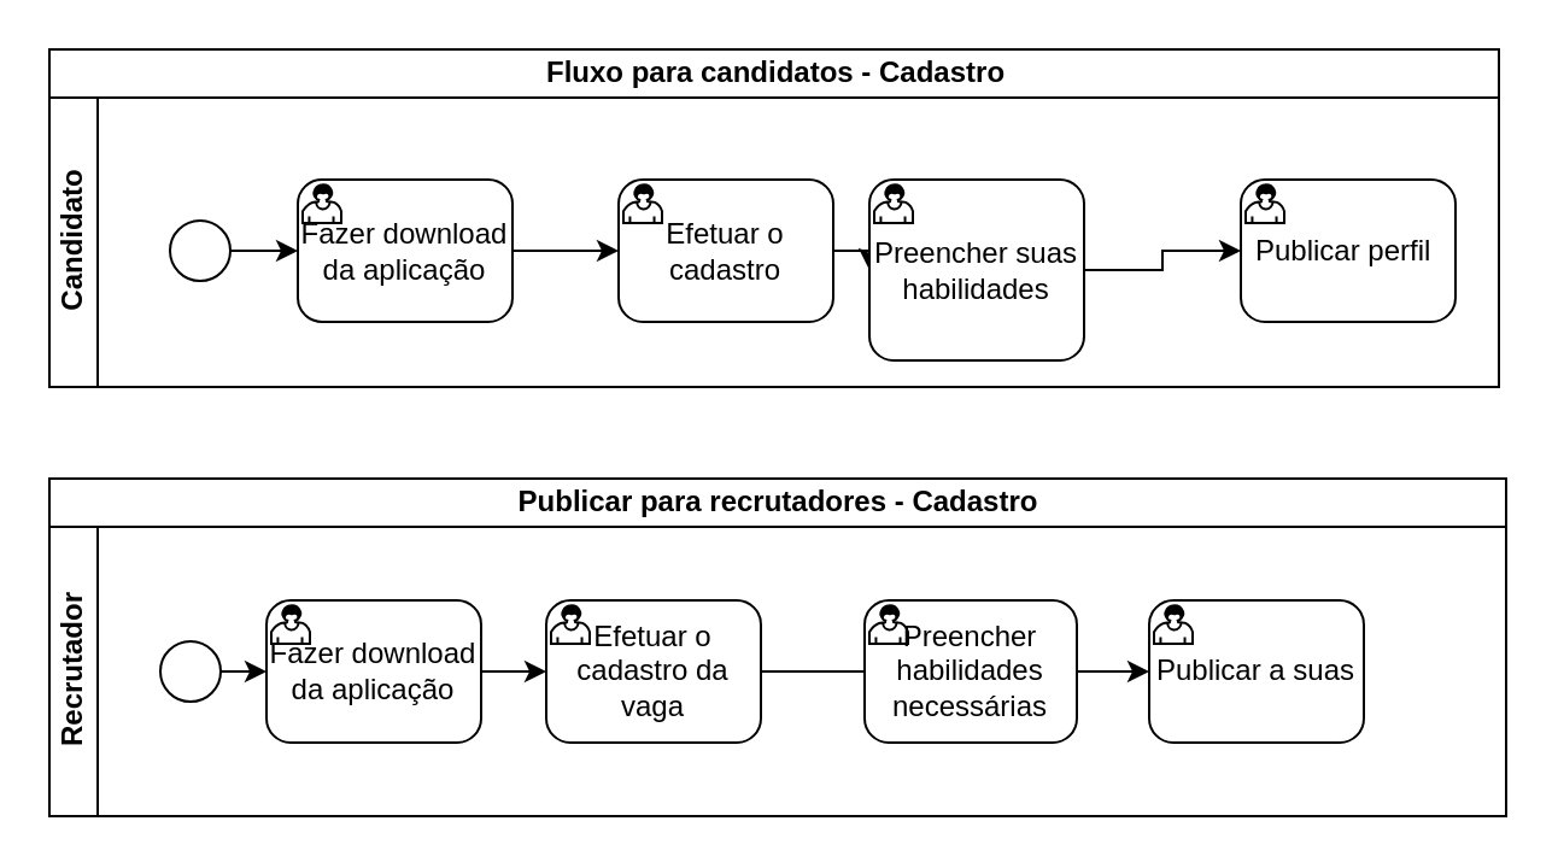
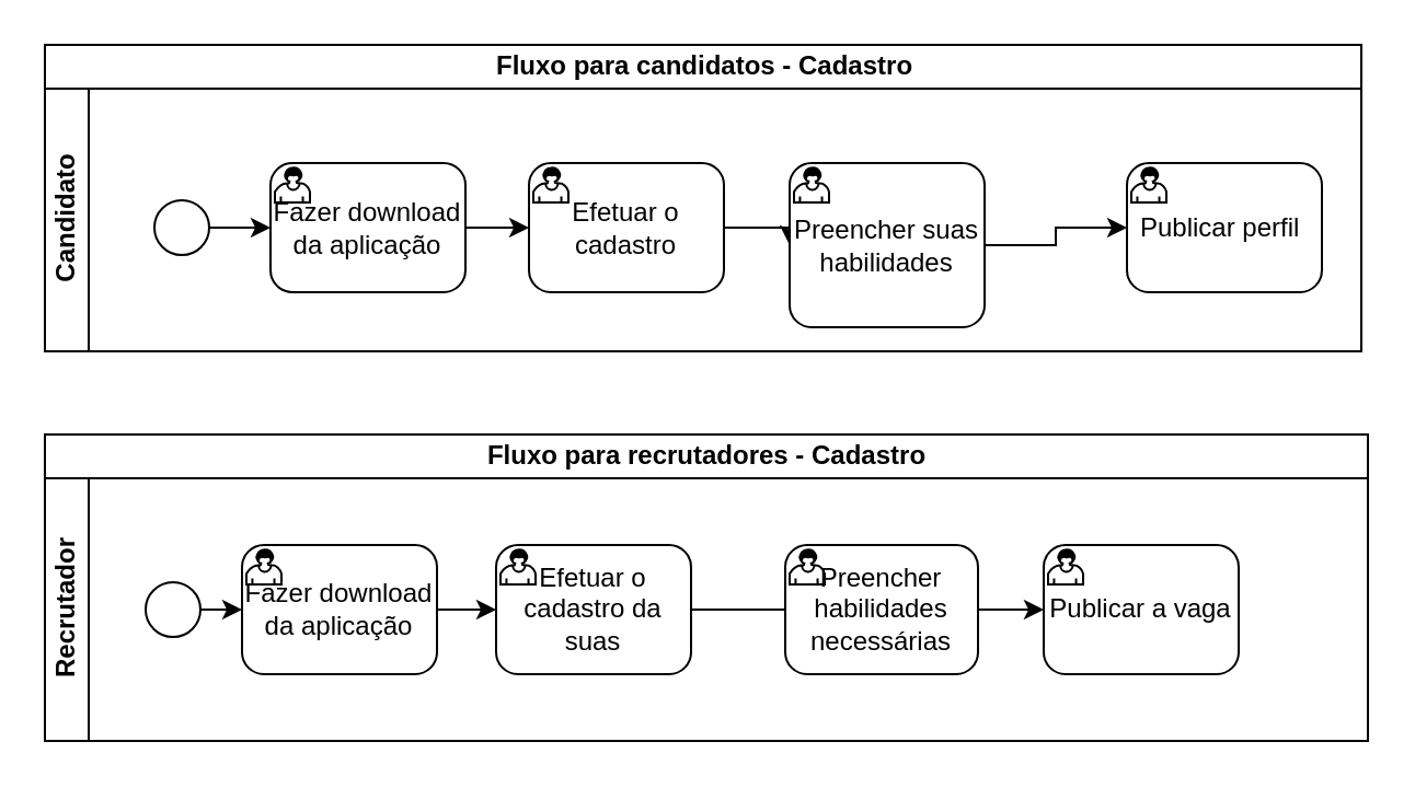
- <mxCell id="9" value="Efetuar o cadastro" style="points=[[0.25,0,0],[0.5,0,0],[0.75,0,0],[1,0.25,0],[1,0.5,0],[1,0.75,0],[0.75,1,0],[0.5,1,0],[0.25,1,0],[0,0.75,0],[0,0.5,0],[0,0.25,0]];shape=mxgraph.bpmn.task;whiteSpace=wrap;rectStyle=rounded;size=10;html=1;container=1;expand=0;collapsible=0;taskMarker=user;" vertex="1" parent="3"><mxGeometry x="236" y="34" width="89" height="59" as="geometry" /></mxCell>
+ <mxCell id="9" value="Efetuar o cadastro" style="points=[[0.25,0,0],[0.5,0,0],[0.75,0,0],[1,0.25,0],[1,0.5,0],[1,0.75,0],[0.75,1,0],[0.5,1,0],[0.25,1,0],[0,0.75,0],[0,0.5,0],[0,0.25,0]];shape=mxgraph.bpmn.task;whiteSpace=wrap;rectStyle=rounded;size=10;html=1;container=1;expand=0;collapsible=0;taskMarker=user;" vertex="1" parent="3"><mxGeometry x="221" y="34" width="89" height="59" as="geometry" /></mxCell>
- <mxCell id="13" value="Publicar para recrutadores - Cadastro" style="swimlane;childLayout=stackLayout;resizeParent=1;resizeParentMax=0;horizontal=1;startSize=20;horizontalStack=0;html=1;" vertex="1" parent="1"><mxGeometry x="20" y="198" width="604" height="140" as="geometry" /></mxCell>
+ <mxCell id="13" value="Fluxo para recrutadores - Cadastro" style="swimlane;childLayout=stackLayout;resizeParent=1;resizeParentMax=0;horizontal=1;startSize=20;horizontalStack=0;html=1;" vertex="1" parent="1"><mxGeometry x="20" y="198" width="604" height="140" as="geometry" /></mxCell>
- <mxCell id="20" value="Efetuar o cadastro da vaga" style="points=[[0.25,0,0],[0.5,0,0],[0.75,0,0],[1,0.25,0],[1,0.5,0],[1,0.75,0],[0.75,1,0],[0.5,1,0],[0.25,1,0],[0,0.75,0],[0,0.5,0],[0,0.25,0]];shape=mxgraph.bpmn.task;whiteSpace=wrap;rectStyle=rounded;size=10;html=1;container=1;expand=0;collapsible=0;taskMarker=user;" vertex="1" parent="14"><mxGeometry x="206" y="30.5" width="89" height="59" as="geometry" /></mxCell>
+ <mxCell id="20" value="Efetuar o cadastro da suas" style="points=[[0.25,0,0],[0.5,0,0],[0.75,0,0],[1,0.25,0],[1,0.5,0],[1,0.75,0],[0.75,1,0],[0.5,1,0],[0.25,1,0],[0,0.75,0],[0,0.5,0],[0,0.25,0]];shape=mxgraph.bpmn.task;whiteSpace=wrap;rectStyle=rounded;size=10;html=1;container=1;expand=0;collapsible=0;taskMarker=user;" vertex="1" parent="14"><mxGeometry x="206" y="30.5" width="89" height="59" as="geometry" /></mxCell>
- <mxCell id="23" value="Publicar a suas" style="points=[[0.25,0,0],[0.5,0,0],[0.75,0,0],[1,0.25,0],[1,0.5,0],[1,0.75,0],[0.75,1,0],[0.5,1,0],[0.25,1,0],[0,0.75,0],[0,0.5,0],[0,0.25,0]];shape=mxgraph.bpmn.task;whiteSpace=wrap;rectStyle=rounded;size=10;html=1;container=1;expand=0;collapsible=0;taskMarker=user;" vertex="1" parent="14"><mxGeometry x="456" y="30.5" width="89" height="59" as="geometry" /></mxCell>
+ <mxCell id="23" value="Publicar a vaga" style="points=[[0.25,0,0],[0.5,0,0],[0.75,0,0],[1,0.25,0],[1,0.5,0],[1,0.75,0],[0.75,1,0],[0.5,1,0],[0.25,1,0],[0,0.75,0],[0,0.5,0],[0,0.25,0]];shape=mxgraph.bpmn.task;whiteSpace=wrap;rectStyle=rounded;size=10;html=1;container=1;expand=0;collapsible=0;taskMarker=user;" vertex="1" parent="14"><mxGeometry x="456" y="30.5" width="89" height="59" as="geometry" /></mxCell>
